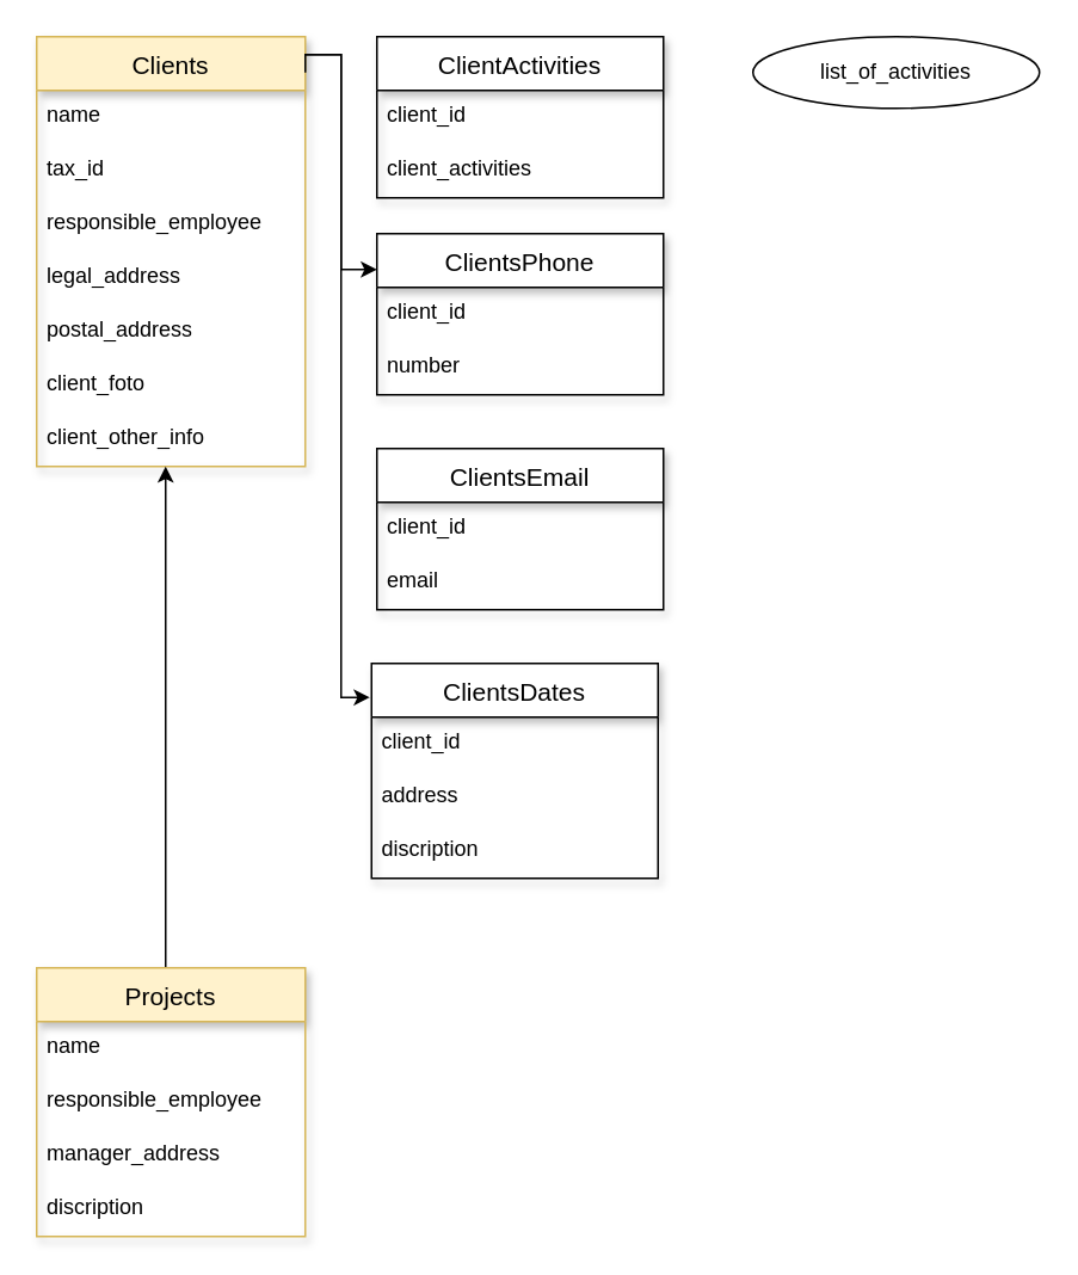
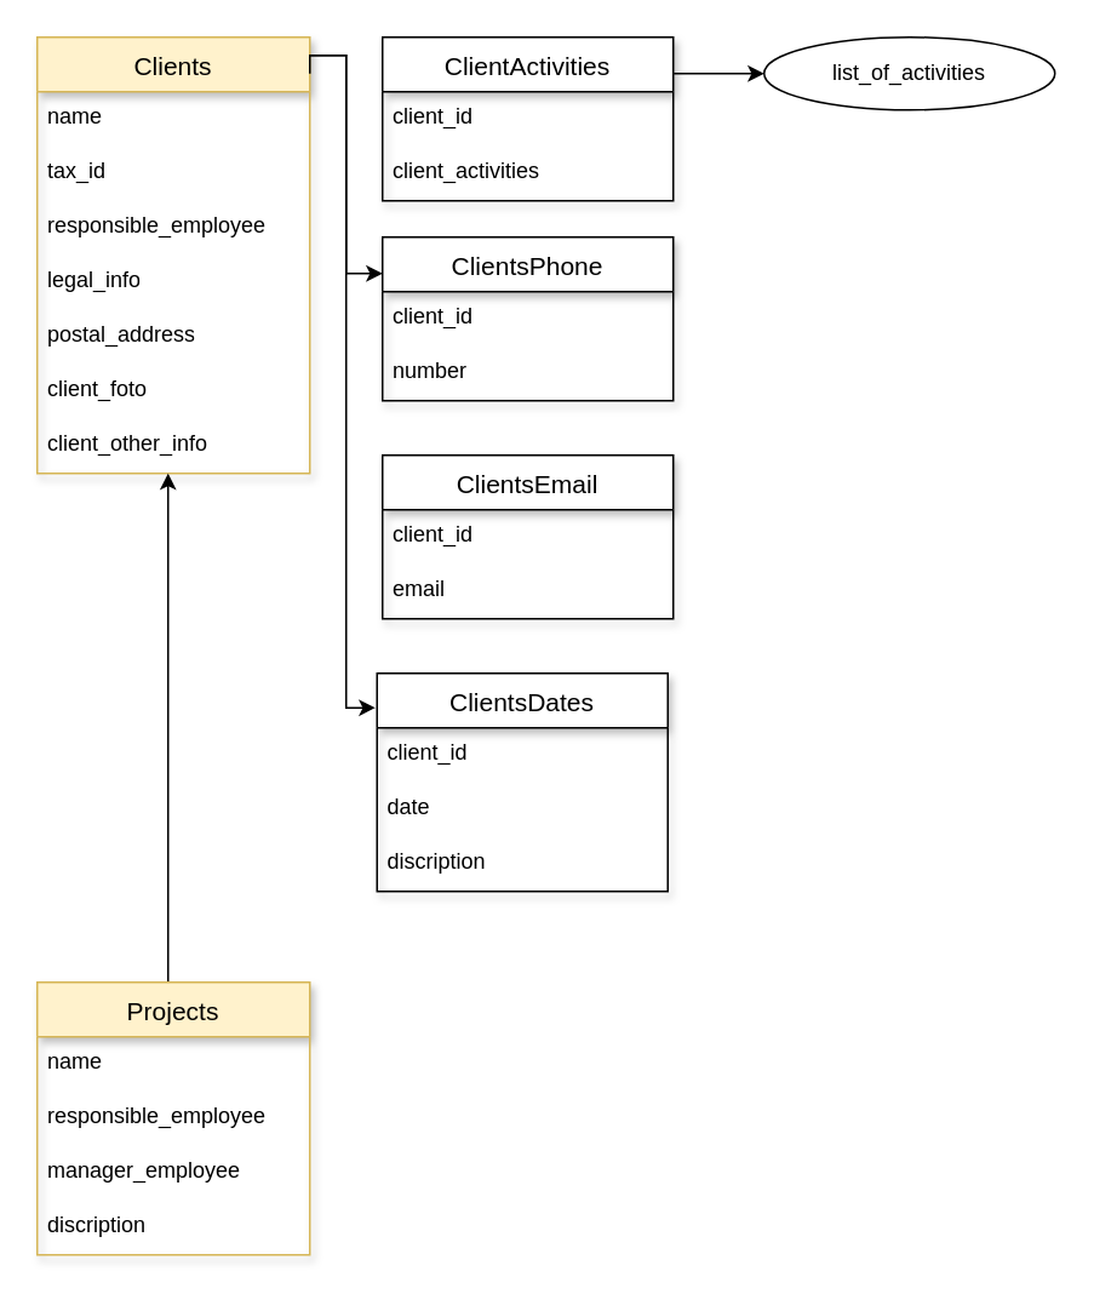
+ <mxCell id="18" style="edgeStyle=orthogonalEdgeStyle;rounded=0;orthogonalLoop=1;jettySize=auto;html=1;entryX=0;entryY=0.5;entryDx=0;entryDy=0;exitX=0.994;exitY=0.178;exitDx=0;exitDy=0;exitPerimeter=0;" parent="1" source="30" target="17" edge="1"><mxGeometry relative="1" as="geometry"><mxPoint x="20" y="255" as="sourcePoint" /><Array as="points"><mxPoint x="369" y="40" /></Array></mxGeometry></mxCell>
- <mxCell id="6" value="legal_address" style="text;strokeColor=none;fillColor=none;spacingLeft=4;spacingRight=4;overflow=hidden;rotatable=0;points=[[0,0.5],[1,0.5]];portConstraint=eastwest;fontSize=12;whiteSpace=wrap;html=1;" parent="2" vertex="1"><mxGeometry y="120" width="150" height="30" as="geometry" /></mxCell>
+ <mxCell id="6" value="legal_info" style="text;strokeColor=none;fillColor=none;spacingLeft=4;spacingRight=4;overflow=hidden;rotatable=0;points=[[0,0.5],[1,0.5]];portConstraint=eastwest;fontSize=12;whiteSpace=wrap;html=1;" parent="2" vertex="1"><mxGeometry y="120" width="150" height="30" as="geometry" /></mxCell>
- <mxCell id="21" value="address" style="text;strokeColor=none;fillColor=none;spacingLeft=4;spacingRight=4;overflow=hidden;rotatable=0;points=[[0,0.5],[1,0.5]];portConstraint=eastwest;fontSize=12;whiteSpace=wrap;html=1;" parent="19" vertex="1"><mxGeometry y="60" width="160" height="30" as="geometry" /></mxCell>
+ <mxCell id="21" value="date" style="text;strokeColor=none;fillColor=none;spacingLeft=4;spacingRight=4;overflow=hidden;rotatable=0;points=[[0,0.5],[1,0.5]];portConstraint=eastwest;fontSize=12;whiteSpace=wrap;html=1;" parent="19" vertex="1"><mxGeometry y="60" width="160" height="30" as="geometry" /></mxCell>
- <mxCell id="28" value="&lt;div&gt;manager_address&lt;/div&gt;" style="text;strokeColor=none;fillColor=none;spacingLeft=4;spacingRight=4;overflow=hidden;rotatable=0;points=[[0,0.5],[1,0.5]];portConstraint=eastwest;fontSize=12;whiteSpace=wrap;html=1;" parent="25" vertex="1"><mxGeometry y="90" width="150" height="30" as="geometry" /></mxCell>
+ <mxCell id="28" value="&lt;div&gt;manager_employee&lt;/div&gt;" style="text;strokeColor=none;fillColor=none;spacingLeft=4;spacingRight=4;overflow=hidden;rotatable=0;points=[[0,0.5],[1,0.5]];portConstraint=eastwest;fontSize=12;whiteSpace=wrap;html=1;" parent="25" vertex="1"><mxGeometry y="90" width="150" height="30" as="geometry" /></mxCell>
